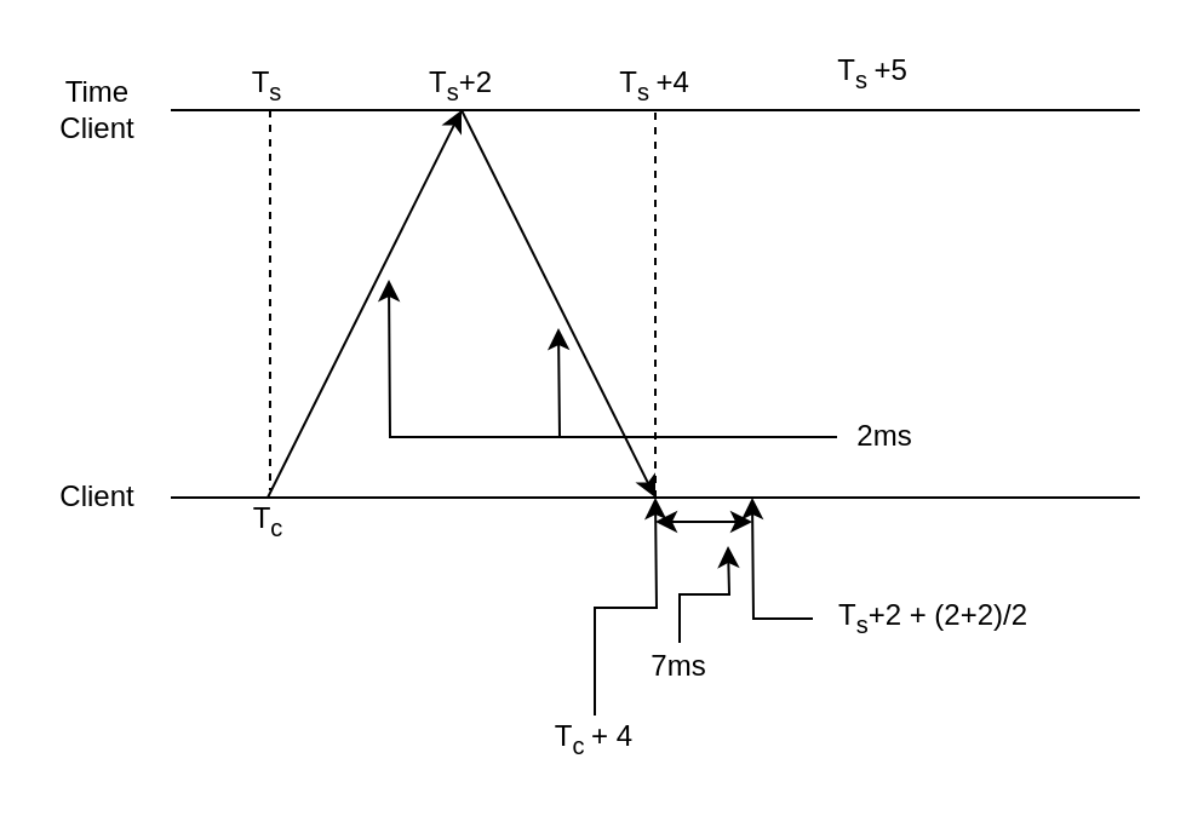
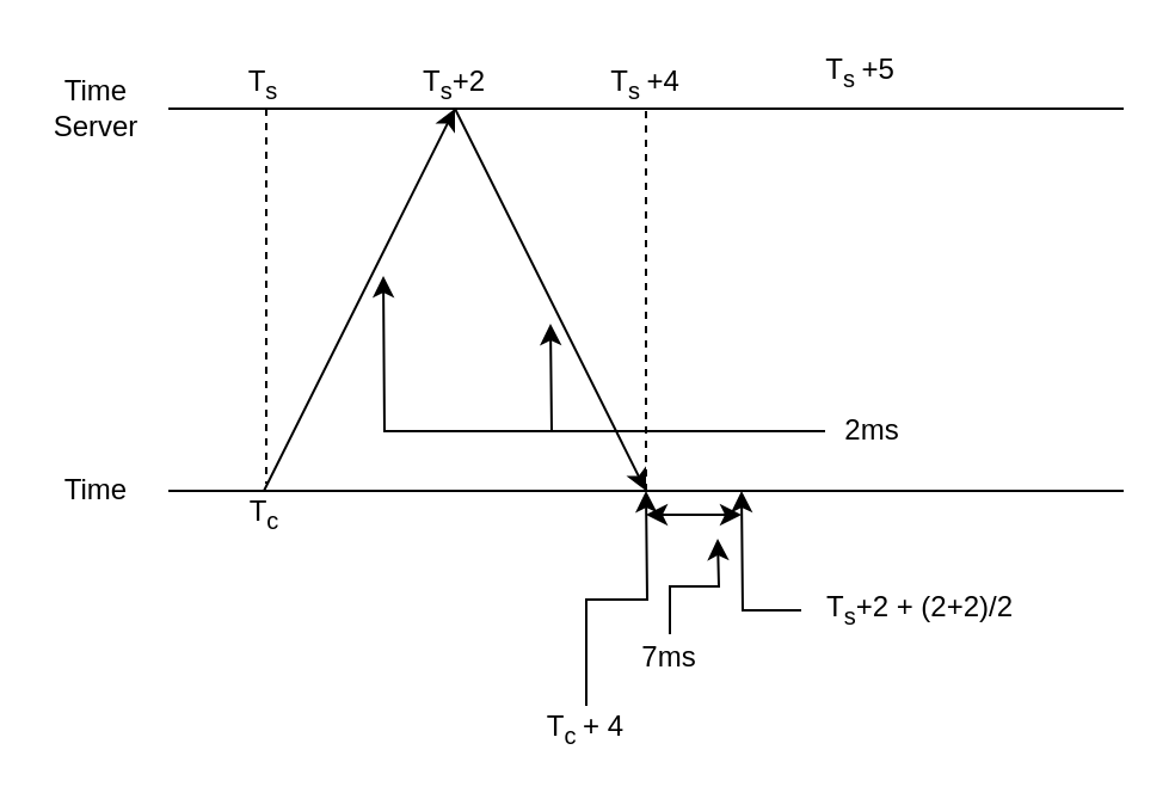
- <mxCell id="6" value="Time Client" style="text;html=1;strokeColor=none;fillColor=none;align=center;verticalAlign=middle;whiteSpace=wrap;rounded=0;" vertex="1" parent="1"><mxGeometry x="20" y="35" width="40" height="20" as="geometry" /></mxCell>
+ <mxCell id="6" value="Time Server" style="text;html=1;strokeColor=none;fillColor=none;align=center;verticalAlign=middle;whiteSpace=wrap;rounded=0;" vertex="1" parent="1"><mxGeometry x="20" y="35" width="40" height="20" as="geometry" /></mxCell>
- <mxCell id="5" value="Client" style="text;html=1;strokeColor=none;fillColor=none;align=center;verticalAlign=middle;whiteSpace=wrap;rounded=0;" vertex="1" parent="1"><mxGeometry x="20" y="195" width="40" height="20" as="geometry" /></mxCell>
+ <mxCell id="5" value="Time" style="text;html=1;strokeColor=none;fillColor=none;align=center;verticalAlign=middle;whiteSpace=wrap;rounded=0;" vertex="1" parent="1"><mxGeometry x="20" y="195" width="40" height="20" as="geometry" /></mxCell>
